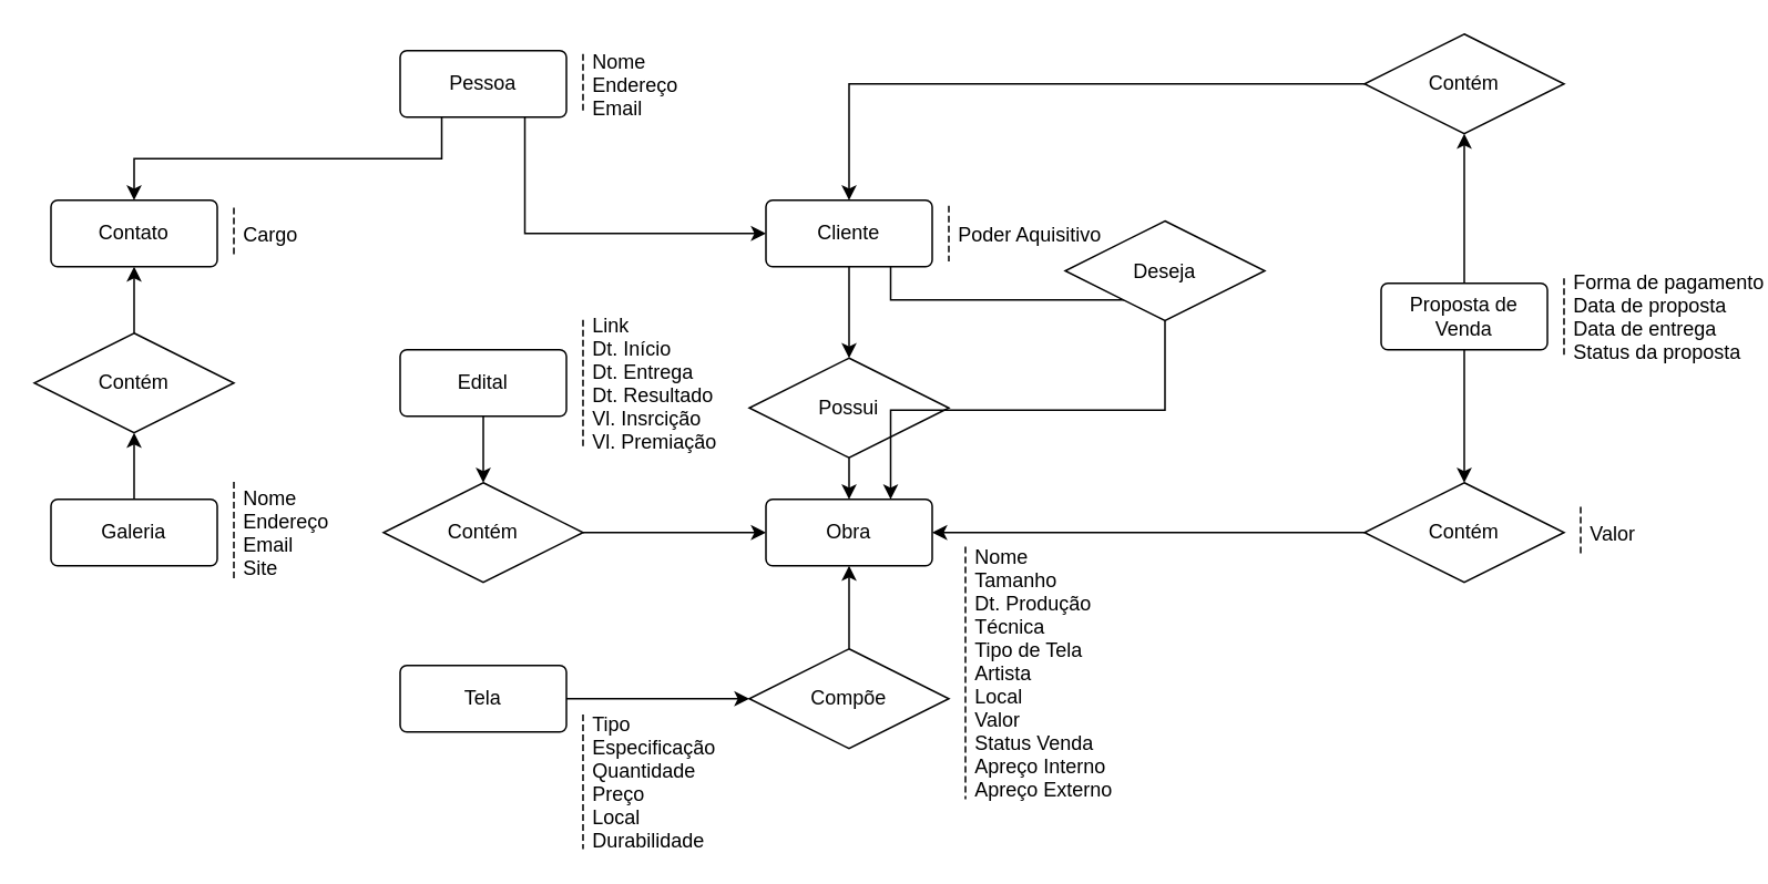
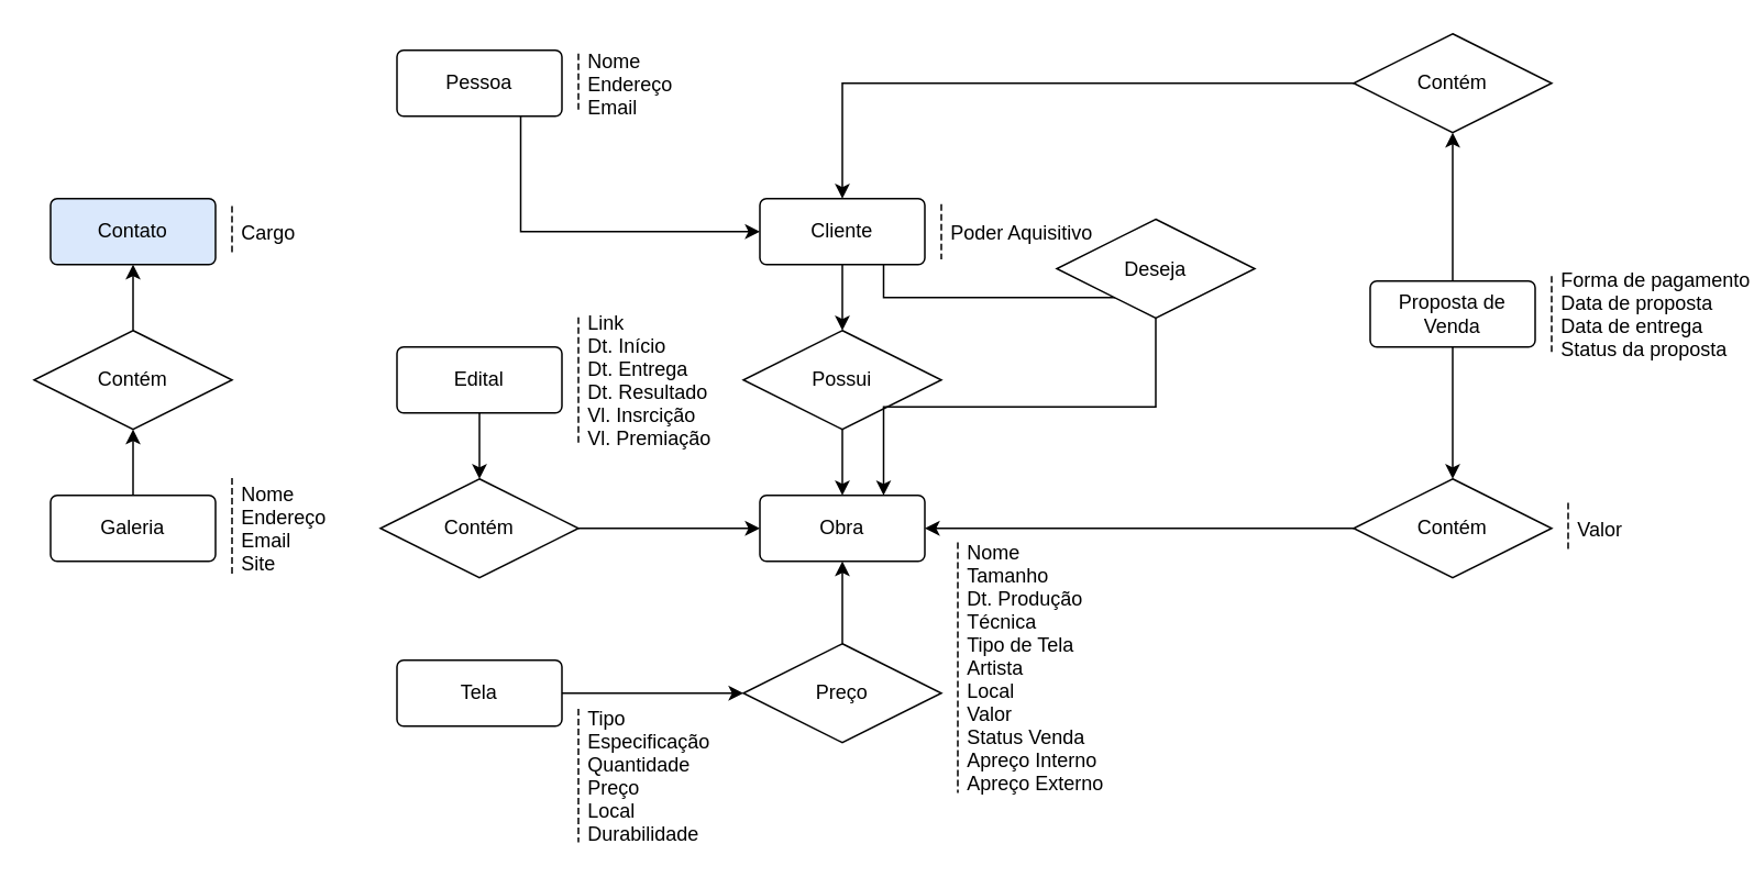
- <mxCell id="4" style="edgeStyle=orthogonalEdgeStyle;rounded=0;orthogonalLoop=1;jettySize=auto;html=1;exitX=0.25;exitY=1;exitDx=0;exitDy=0;entryX=0.5;entryY=0;entryDx=0;entryDy=0;" edge="1" parent="1" source="6" target="10"><mxGeometry relative="1" as="geometry" /></mxCell>
- <mxCell id="10" value="Contato" style="rounded=1;arcSize=10;whiteSpace=wrap;html=1;align=center;" vertex="1" parent="1"><mxGeometry x="30" y="120" width="100" height="40" as="geometry" /></mxCell>
+ <mxCell id="10" value="Contato" style="rounded=1;arcSize=10;whiteSpace=wrap;html=1;align=center;fillColor=#dae8fc;" vertex="1" parent="1"><mxGeometry x="30" y="120" width="100" height="40" as="geometry" /></mxCell>
- <mxCell id="17" value="Possui" style="shape=rhombus;perimeter=rhombusPerimeter;whiteSpace=wrap;html=1;align=center;" vertex="1" parent="1"><mxGeometry x="450" y="215" width="120" height="60" as="geometry" /></mxCell>
+ <mxCell id="17" value="Possui" style="shape=rhombus;perimeter=rhombusPerimeter;whiteSpace=wrap;html=1;align=center;" vertex="1" parent="1"><mxGeometry x="450" y="200" width="120" height="60" as="geometry" /></mxCell>
- <mxCell id="15" value="Compõe" style="shape=rhombus;perimeter=rhombusPerimeter;whiteSpace=wrap;html=1;align=center;" vertex="1" parent="1"><mxGeometry x="450" y="390" width="120" height="60" as="geometry" /></mxCell>
+ <mxCell id="15" value="Preço" style="shape=rhombus;perimeter=rhombusPerimeter;whiteSpace=wrap;html=1;align=center;" vertex="1" parent="1"><mxGeometry x="450" y="390" width="120" height="60" as="geometry" /></mxCell>
